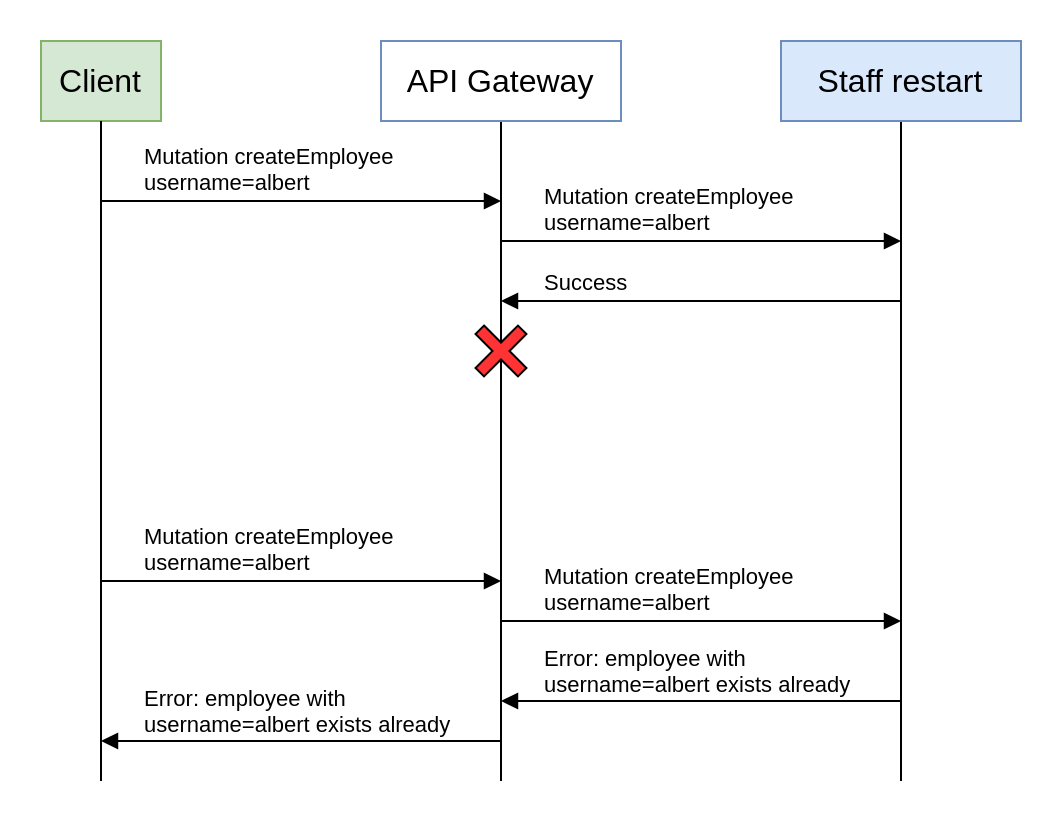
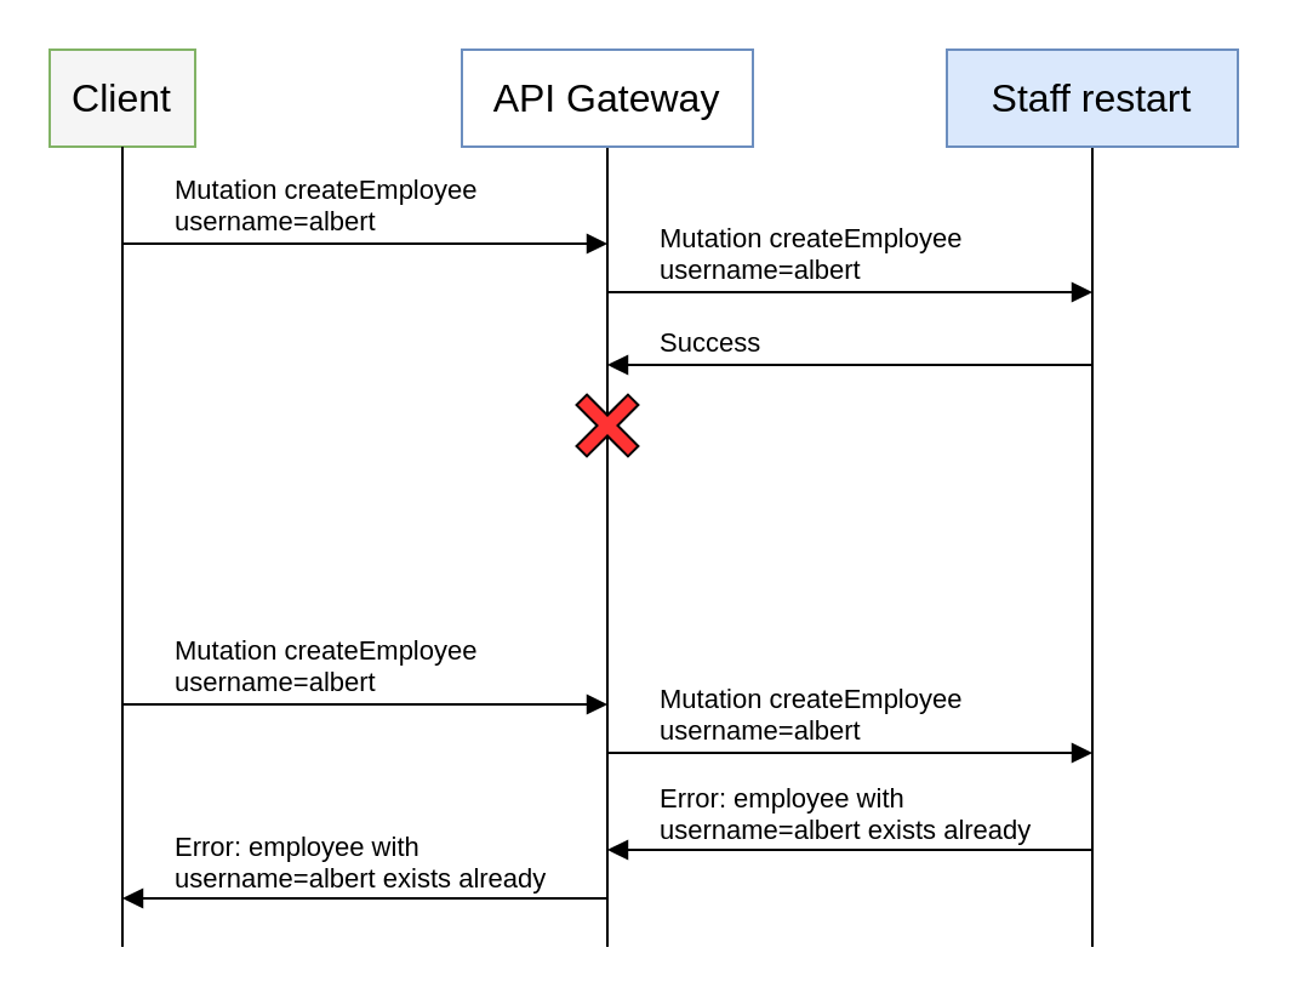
- <mxCell id="2" value="&lt;font style=&quot;font-size: 16px&quot;&gt;Client&lt;br&gt;&lt;/font&gt;" style="rounded=0;whiteSpace=wrap;html=1;fillColor=#d5e8d4;strokeColor=#82b366;" vertex="1" parent="1"><mxGeometry x="20" y="20" width="60" height="40" as="geometry" /></mxCell>
+ <mxCell id="2" value="&lt;font style=&quot;font-size: 16px&quot;&gt;Client&lt;br&gt;&lt;/font&gt;" style="rounded=0;whiteSpace=wrap;html=1;fillColor=#f5f5f5;strokeColor=#82b366;" vertex="1" parent="1"><mxGeometry x="20" y="20" width="60" height="40" as="geometry" /></mxCell>
